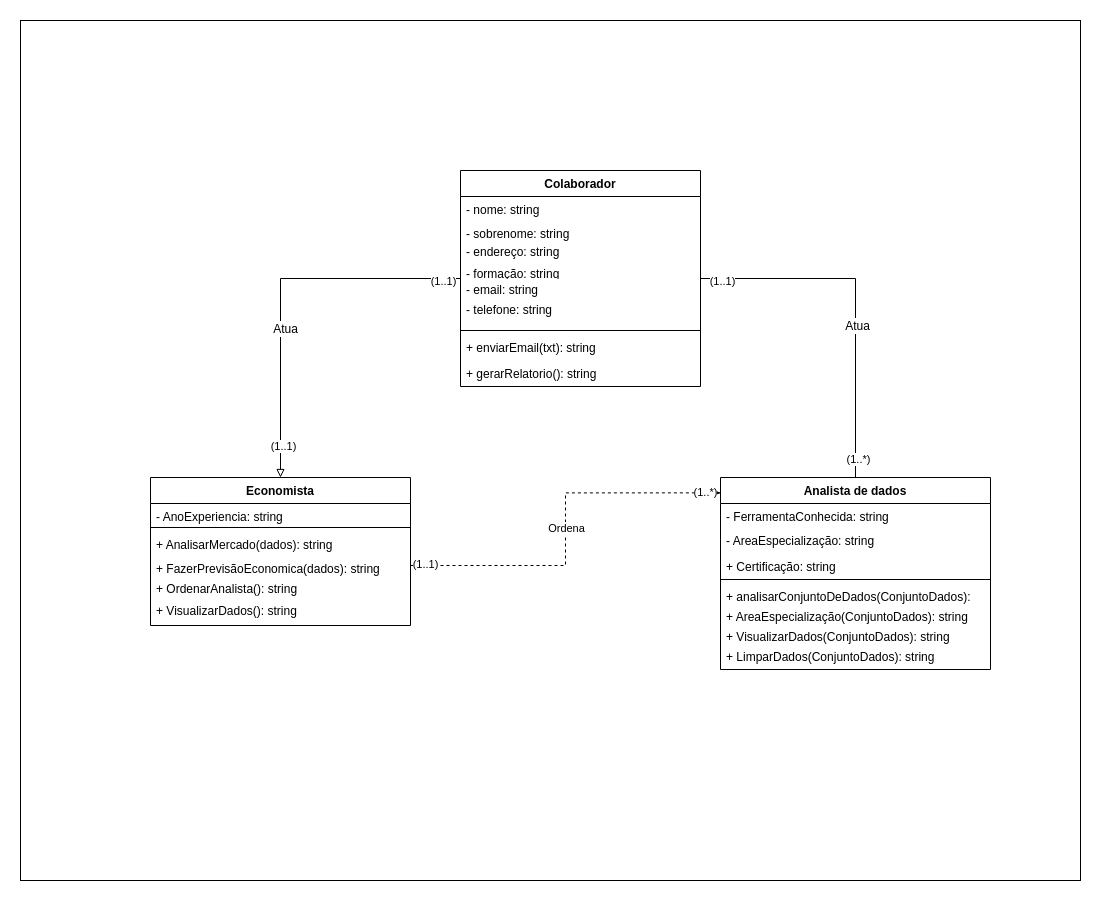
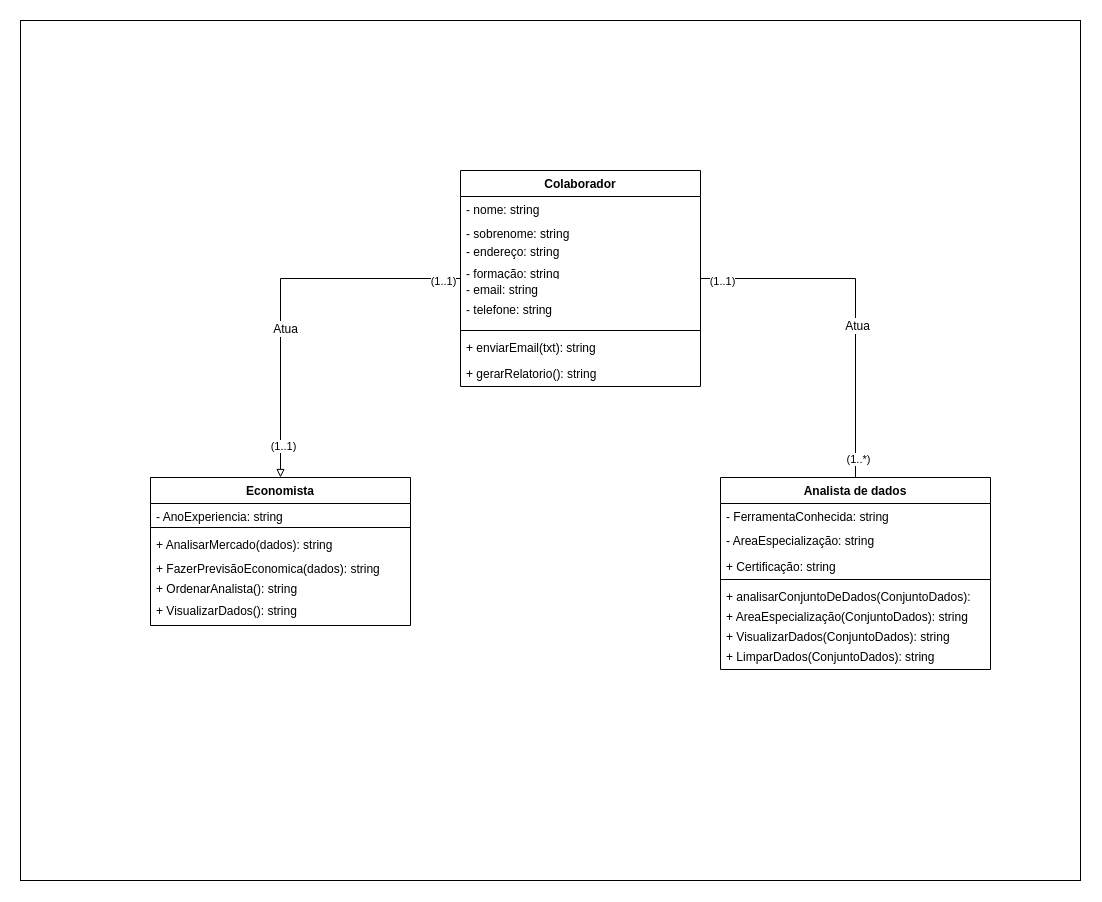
- <mxCell id="39" value="" style="edgeStyle=orthogonalEdgeStyle;rounded=0;orthogonalLoop=1;jettySize=auto;html=1;entryX=0.002;entryY=0.08;entryDx=0;entryDy=0;entryPerimeter=0;endArrow=classicThin;endFill=1;dashed=1;" parent="1" source="27" target="30" edge="1"><mxGeometry relative="1" as="geometry"><mxPoint as="offset" /></mxGeometry></mxCell>
- <mxCell id="40" value="(1..1)" style="edgeLabel;html=1;align=center;verticalAlign=middle;resizable=0;points=[];" parent="39" vertex="1" connectable="0"><mxGeometry x="-0.925" y="2" relative="1" as="geometry"><mxPoint as="offset" /></mxGeometry></mxCell>
- <mxCell id="41" value="(1..*)" style="edgeLabel;html=1;align=center;verticalAlign=middle;resizable=0;points=[];" parent="39" vertex="1" connectable="0"><mxGeometry x="0.916" y="1" relative="1" as="geometry"><mxPoint as="offset" /></mxGeometry></mxCell>
- <mxCell id="42" value="Ordena" style="edgeLabel;html=1;align=center;verticalAlign=middle;resizable=0;points=[];" parent="39" vertex="1" connectable="0"><mxGeometry x="0.006" relative="1" as="geometry"><mxPoint as="offset" /></mxGeometry></mxCell>
